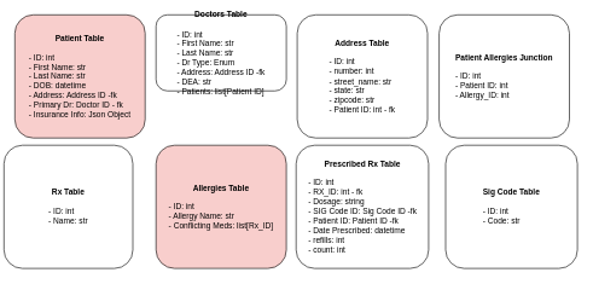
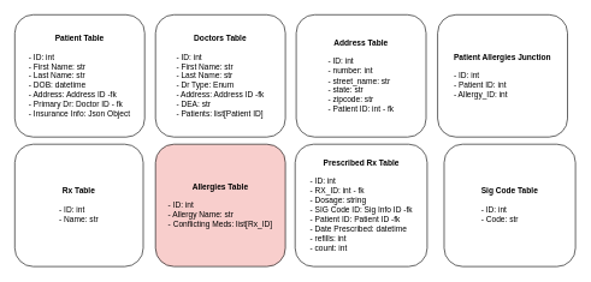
- <mxCell id="5" value="&lt;div style=&quot;font-size: 11px;&quot;&gt;&lt;font style=&quot;font-size: 11px;&quot;&gt;&lt;b style=&quot;font-size: 11px;&quot;&gt;Doctors Table&lt;/b&gt;&lt;/font&gt;&lt;/div&gt;&lt;div style=&quot;font-size: 11px;&quot;&gt;&lt;font style=&quot;font-size: 11px;&quot;&gt;&lt;b style=&quot;font-size: 11px;&quot;&gt;&lt;br style=&quot;font-size: 11px;&quot;&gt;&lt;/b&gt;&lt;/font&gt;&lt;/div&gt;&lt;div style=&quot;font-size: 11px;&quot;&gt;&lt;div style=&quot;text-align: left; font-size: 11px;&quot;&gt;- ID: int&lt;/div&gt;&lt;div style=&quot;text-align: left; font-size: 11px;&quot;&gt;- First Name: str&lt;/div&gt;&lt;div style=&quot;text-align: left; font-size: 11px;&quot;&gt;- Last Name: str&lt;/div&gt;&lt;div style=&quot;text-align: left; font-size: 11px;&quot;&gt;- Dr Type: Enum&lt;/div&gt;&lt;/div&gt;&lt;div style=&quot;text-align: left; font-size: 11px;&quot;&gt;- Address: Address ID -fk&lt;/div&gt;&lt;div style=&quot;text-align: left; font-size: 11px;&quot;&gt;- DEA: str&lt;/div&gt;&lt;div style=&quot;text-align: left; font-size: 11px;&quot;&gt;- Patients: list[Patient ID]&lt;/div&gt;" style="rounded=1;whiteSpace=wrap;html=1;direction=north;fontSize=11;" parent="1" vertex="1"><mxGeometry x="215" y="20" width="180" height="105" as="geometry" /></mxCell>
+ <mxCell id="5" value="&lt;div style=&quot;font-size: 11px;&quot;&gt;&lt;font style=&quot;font-size: 11px;&quot;&gt;&lt;b style=&quot;font-size: 11px;&quot;&gt;Doctors Table&lt;/b&gt;&lt;/font&gt;&lt;/div&gt;&lt;div style=&quot;font-size: 11px;&quot;&gt;&lt;font style=&quot;font-size: 11px;&quot;&gt;&lt;b style=&quot;font-size: 11px;&quot;&gt;&lt;br style=&quot;font-size: 11px;&quot;&gt;&lt;/b&gt;&lt;/font&gt;&lt;/div&gt;&lt;div style=&quot;font-size: 11px;&quot;&gt;&lt;div style=&quot;text-align: left; font-size: 11px;&quot;&gt;- ID: int&lt;/div&gt;&lt;div style=&quot;text-align: left; font-size: 11px;&quot;&gt;- First Name: str&lt;/div&gt;&lt;div style=&quot;text-align: left; font-size: 11px;&quot;&gt;- Last Name: str&lt;/div&gt;&lt;div style=&quot;text-align: left; font-size: 11px;&quot;&gt;- Dr Type: Enum&lt;/div&gt;&lt;/div&gt;&lt;div style=&quot;text-align: left; font-size: 11px;&quot;&gt;- Address: Address ID -fk&lt;/div&gt;&lt;div style=&quot;text-align: left; font-size: 11px;&quot;&gt;- DEA: str&lt;/div&gt;&lt;div style=&quot;text-align: left; font-size: 11px;&quot;&gt;- Patients: list[Patient ID]&lt;/div&gt;" style="rounded=1;whiteSpace=wrap;html=1;direction=north;fontSize=11;" parent="1" vertex="1"><mxGeometry x="215" y="20" width="180" height="170" as="geometry" /></mxCell>
- <mxCell id="2" value="&lt;b style=&quot;font-size: 11px;&quot;&gt;&lt;font style=&quot;font-size: 11px;&quot;&gt;Patient Table&lt;/font&gt;&lt;/b&gt;&lt;div style=&quot;font-size: 11px;&quot;&gt;&lt;font style=&quot;font-size: 11px;&quot;&gt;&lt;b style=&quot;font-size: 11px;&quot;&gt;&lt;br style=&quot;font-size: 11px;&quot;&gt;&lt;/b&gt;&lt;/font&gt;&lt;div style=&quot;text-align: left; font-size: 11px;&quot;&gt;- ID: int&lt;/div&gt;&lt;div style=&quot;text-align: left; font-size: 11px;&quot;&gt;- First Name: str&lt;/div&gt;&lt;div style=&quot;text-align: left; font-size: 11px;&quot;&gt;- Last Name: str&lt;/div&gt;&lt;div style=&quot;text-align: left; font-size: 11px;&quot;&gt;- DOB: datetime&lt;/div&gt;&lt;div style=&quot;text-align: left; font-size: 11px;&quot;&gt;- Address: Address ID -fk&lt;/div&gt;&lt;div style=&quot;text-align: left; font-size: 11px;&quot;&gt;- Primary Dr: Doctor ID - fk&lt;/div&gt;&lt;/div&gt;&lt;div style=&quot;text-align: left; font-size: 11px;&quot;&gt;- Insurance Info: Json Object&lt;/div&gt;" style="rounded=1;whiteSpace=wrap;html=1;direction=north;glass=0;movableLabel=0;enumerate=0;fontSize=11;fillColor=#f8cecc;" parent="1" vertex="1"><mxGeometry x="20" y="20" width="180" height="170" as="geometry" /></mxCell>
+ <mxCell id="2" value="&lt;b style=&quot;font-size: 11px;&quot;&gt;&lt;font style=&quot;font-size: 11px;&quot;&gt;Patient Table&lt;/font&gt;&lt;/b&gt;&lt;div style=&quot;font-size: 11px;&quot;&gt;&lt;font style=&quot;font-size: 11px;&quot;&gt;&lt;b style=&quot;font-size: 11px;&quot;&gt;&lt;br style=&quot;font-size: 11px;&quot;&gt;&lt;/b&gt;&lt;/font&gt;&lt;div style=&quot;text-align: left; font-size: 11px;&quot;&gt;- ID: int&lt;/div&gt;&lt;div style=&quot;text-align: left; font-size: 11px;&quot;&gt;- First Name: str&lt;/div&gt;&lt;div style=&quot;text-align: left; font-size: 11px;&quot;&gt;- Last Name: str&lt;/div&gt;&lt;div style=&quot;text-align: left; font-size: 11px;&quot;&gt;- DOB: datetime&lt;/div&gt;&lt;div style=&quot;text-align: left; font-size: 11px;&quot;&gt;- Address: Address ID -fk&lt;/div&gt;&lt;div style=&quot;text-align: left; font-size: 11px;&quot;&gt;- Primary Dr: Doctor ID - fk&lt;/div&gt;&lt;/div&gt;&lt;div style=&quot;text-align: left; font-size: 11px;&quot;&gt;- Insurance Info: Json Object&lt;/div&gt;" style="rounded=1;whiteSpace=wrap;html=1;direction=north;glass=0;movableLabel=0;enumerate=0;fontSize=11;" parent="1" vertex="1"><mxGeometry x="20" y="20" width="180" height="170" as="geometry" /></mxCell>
- <mxCell id="3" value="&lt;div style=&quot;font-size: 11px;&quot;&gt;&lt;b style=&quot;font-size: 11px;&quot;&gt;&lt;font style=&quot;font-size: 11px;&quot;&gt;Rx Table&lt;/font&gt;&lt;/b&gt;&lt;/div&gt;&lt;div style=&quot;font-size: 11px;&quot;&gt;&lt;b style=&quot;font-size: 11px;&quot;&gt;&lt;font style=&quot;font-size: 11px;&quot;&gt;&lt;br style=&quot;font-size: 11px;&quot;&gt;&lt;/font&gt;&lt;/b&gt;&lt;div style=&quot;text-align: left; font-size: 11px;&quot;&gt;- ID: int&lt;/div&gt;&lt;div style=&quot;text-align: left; font-size: 11px;&quot;&gt;- Name: str&lt;/div&gt;&lt;/div&gt;" style="rounded=1;whiteSpace=wrap;html=1;direction=north;fontSize=11;" parent="1" vertex="1"><mxGeometry x="5" y="200" width="178" height="170" as="geometry" /></mxCell>
+ <mxCell id="3" value="&lt;div style=&quot;font-size: 11px;&quot;&gt;&lt;b style=&quot;font-size: 11px;&quot;&gt;&lt;font style=&quot;font-size: 11px;&quot;&gt;Rx Table&lt;/font&gt;&lt;/b&gt;&lt;/div&gt;&lt;div style=&quot;font-size: 11px;&quot;&gt;&lt;b style=&quot;font-size: 11px;&quot;&gt;&lt;font style=&quot;font-size: 11px;&quot;&gt;&lt;br style=&quot;font-size: 11px;&quot;&gt;&lt;/font&gt;&lt;/b&gt;&lt;div style=&quot;text-align: left; font-size: 11px;&quot;&gt;- ID: int&lt;/div&gt;&lt;div style=&quot;text-align: left; font-size: 11px;&quot;&gt;- Name: str&lt;/div&gt;&lt;/div&gt;" style="rounded=1;whiteSpace=wrap;html=1;direction=north;fontSize=11;" parent="1" vertex="1"><mxGeometry x="20" y="200" width="178" height="170" as="geometry" /></mxCell>
- <mxCell id="6" value="&lt;div style=&quot;font-size: 11px;&quot;&gt;&lt;b style=&quot;font-size: 11px;&quot;&gt;&lt;font style=&quot;font-size: 11px;&quot;&gt;Prescribed Rx Table&lt;/font&gt;&lt;/b&gt;&lt;/div&gt;&lt;div style=&quot;font-size: 11px;&quot;&gt;&lt;b style=&quot;font-size: 11px;&quot;&gt;&lt;font style=&quot;font-size: 11px;&quot;&gt;&lt;br style=&quot;font-size: 11px;&quot;&gt;&lt;/font&gt;&lt;/b&gt;&lt;div style=&quot;text-align: left; font-size: 11px;&quot;&gt;- ID: int&lt;/div&gt;&lt;div style=&quot;text-align: left; font-size: 11px;&quot;&gt;- RX_ID: int - fk&lt;/div&gt;&lt;div style=&quot;text-align: left; font-size: 11px;&quot;&gt;- Dosage: string&lt;/div&gt;&lt;div style=&quot;text-align: left; font-size: 11px;&quot;&gt;- SIG Code ID: Sig Code ID -fk&lt;/div&gt;&lt;/div&gt;&lt;div style=&quot;text-align: left; font-size: 11px;&quot;&gt;- Patient ID: Patient ID -fk&lt;/div&gt;&lt;div style=&quot;text-align: left; font-size: 11px;&quot;&gt;- Date Prescribed: datetime&lt;/div&gt;&lt;div style=&quot;text-align: left; font-size: 11px;&quot;&gt;- refills: int&lt;/div&gt;&lt;div style=&quot;text-align: left; font-size: 11px;&quot;&gt;- count: int&lt;/div&gt;" style="rounded=1;whiteSpace=wrap;html=1;direction=north;fontSize=11;" parent="1" vertex="1"><mxGeometry x="408.5" y="200" width="183" height="170" as="geometry" /></mxCell>
+ <mxCell id="6" value="&lt;div style=&quot;font-size: 11px;&quot;&gt;&lt;b style=&quot;font-size: 11px;&quot;&gt;&lt;font style=&quot;font-size: 11px;&quot;&gt;Prescribed Rx Table&lt;/font&gt;&lt;/b&gt;&lt;/div&gt;&lt;div style=&quot;font-size: 11px;&quot;&gt;&lt;b style=&quot;font-size: 11px;&quot;&gt;&lt;font style=&quot;font-size: 11px;&quot;&gt;&lt;br style=&quot;font-size: 11px;&quot;&gt;&lt;/font&gt;&lt;/b&gt;&lt;div style=&quot;text-align: left; font-size: 11px;&quot;&gt;- ID: int&lt;/div&gt;&lt;div style=&quot;text-align: left; font-size: 11px;&quot;&gt;- RX_ID: int - fk&lt;/div&gt;&lt;div style=&quot;text-align: left; font-size: 11px;&quot;&gt;- Dosage: string&lt;/div&gt;&lt;div style=&quot;text-align: left; font-size: 11px;&quot;&gt;- SIG Code ID: Sig Info ID -fk&lt;/div&gt;&lt;/div&gt;&lt;div style=&quot;text-align: left; font-size: 11px;&quot;&gt;- Patient ID: Patient ID -fk&lt;/div&gt;&lt;div style=&quot;text-align: left; font-size: 11px;&quot;&gt;- Date Prescribed: datetime&lt;/div&gt;&lt;div style=&quot;text-align: left; font-size: 11px;&quot;&gt;- refills: int&lt;/div&gt;&lt;div style=&quot;text-align: left; font-size: 11px;&quot;&gt;- count: int&lt;/div&gt;" style="rounded=1;whiteSpace=wrap;html=1;direction=north;fontSize=11;" parent="1" vertex="1"><mxGeometry x="408.5" y="200" width="183" height="170" as="geometry" /></mxCell>
